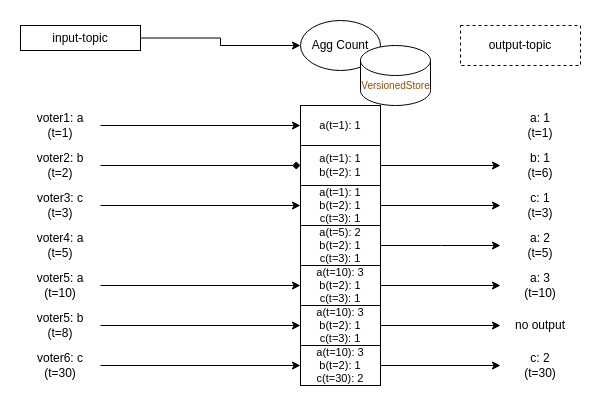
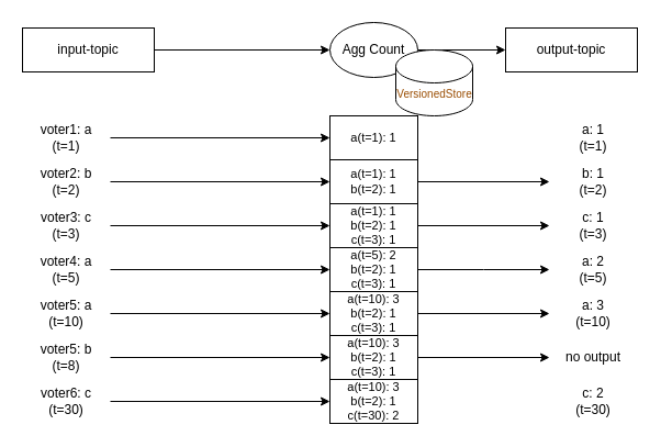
- <mxCell id="3" value="&lt;div&gt;&lt;font&gt;input-topic&lt;/font&gt;&lt;/div&gt;" style="rounded=0;whiteSpace=wrap;html=1;strokeColor=#000000;fontColor=#000000;" parent="1" vertex="1"><mxGeometry x="20" y="25" width="120" height="25" as="geometry" /></mxCell>
+ <mxCell id="3" value="&lt;div&gt;&lt;font&gt;input-topic&lt;/font&gt;&lt;/div&gt;" style="rounded=0;whiteSpace=wrap;html=1;strokeColor=#000000;fontColor=#000000;" parent="1" vertex="1"><mxGeometry x="20" y="25" width="120" height="40" as="geometry" /></mxCell>
+ <mxCell id="4" style="edgeStyle=orthogonalEdgeStyle;rounded=0;orthogonalLoop=1;jettySize=auto;html=1;entryX=0;entryY=0.5;entryDx=0;entryDy=0;strokeColor=#000000;fontColor=#000000;" parent="1" source="5" target="6" edge="1"><mxGeometry relative="1" as="geometry" /></mxCell>
- <mxCell id="6" value="&lt;font&gt;output-topic&lt;/font&gt;" style="rounded=0;whiteSpace=wrap;html=1;strokeColor=#000000;fontColor=#000000;dashed=1;" parent="1" vertex="1"><mxGeometry x="460" y="25" width="120" height="40" as="geometry" /></mxCell>
+ <mxCell id="6" value="&lt;font&gt;output-topic&lt;/font&gt;" style="rounded=0;whiteSpace=wrap;html=1;strokeColor=#000000;fontColor=#000000;" parent="1" vertex="1"><mxGeometry x="460" y="25" width="120" height="40" as="geometry" /></mxCell>
- <mxCell id="9" style="edgeStyle=orthogonalEdgeStyle;rounded=0;orthogonalLoop=1;jettySize=auto;html=1;entryX=0;entryY=0.5;entryDx=0;entryDy=0;endArrow=diamond;" parent="1" source="10" target="24" edge="1"><mxGeometry relative="1" as="geometry" /></mxCell>
+ <mxCell id="9" style="edgeStyle=orthogonalEdgeStyle;rounded=0;orthogonalLoop=1;jettySize=auto;html=1;entryX=0;entryY=0.5;entryDx=0;entryDy=0;" parent="1" source="10" target="24" edge="1"><mxGeometry relative="1" as="geometry" /></mxCell>
- <mxCell id="36" value="b: 1&lt;div&gt;(t=6)&lt;/div&gt;" style="text;html=1;align=center;verticalAlign=middle;whiteSpace=wrap;rounded=0;fontColor=#000000;" parent="1" vertex="1"><mxGeometry x="500" y="150" width="80" height="30" as="geometry" /></mxCell>
+ <mxCell id="36" value="b: 1&lt;div&gt;(t=2)&lt;/div&gt;" style="text;html=1;align=center;verticalAlign=middle;whiteSpace=wrap;rounded=0;fontColor=#000000;" parent="1" vertex="1"><mxGeometry x="500" y="150" width="80" height="30" as="geometry" /></mxCell>
+ <mxCell id="14" style="edgeStyle=orthogonalEdgeStyle;rounded=0;orthogonalLoop=1;jettySize=auto;html=1;entryX=0;entryY=0.5;entryDx=0;entryDy=0;" parent="1" source="15" target="28" edge="1"><mxGeometry relative="1" as="geometry" /></mxCell>
- <mxCell id="33" style="edgeStyle=orthogonalEdgeStyle;rounded=0;orthogonalLoop=1;jettySize=auto;html=1;entryX=0;entryY=0.5;entryDx=0;entryDy=0;" parent="1" source="34" target="39" edge="1"><mxGeometry relative="1" as="geometry" /></mxCell>
